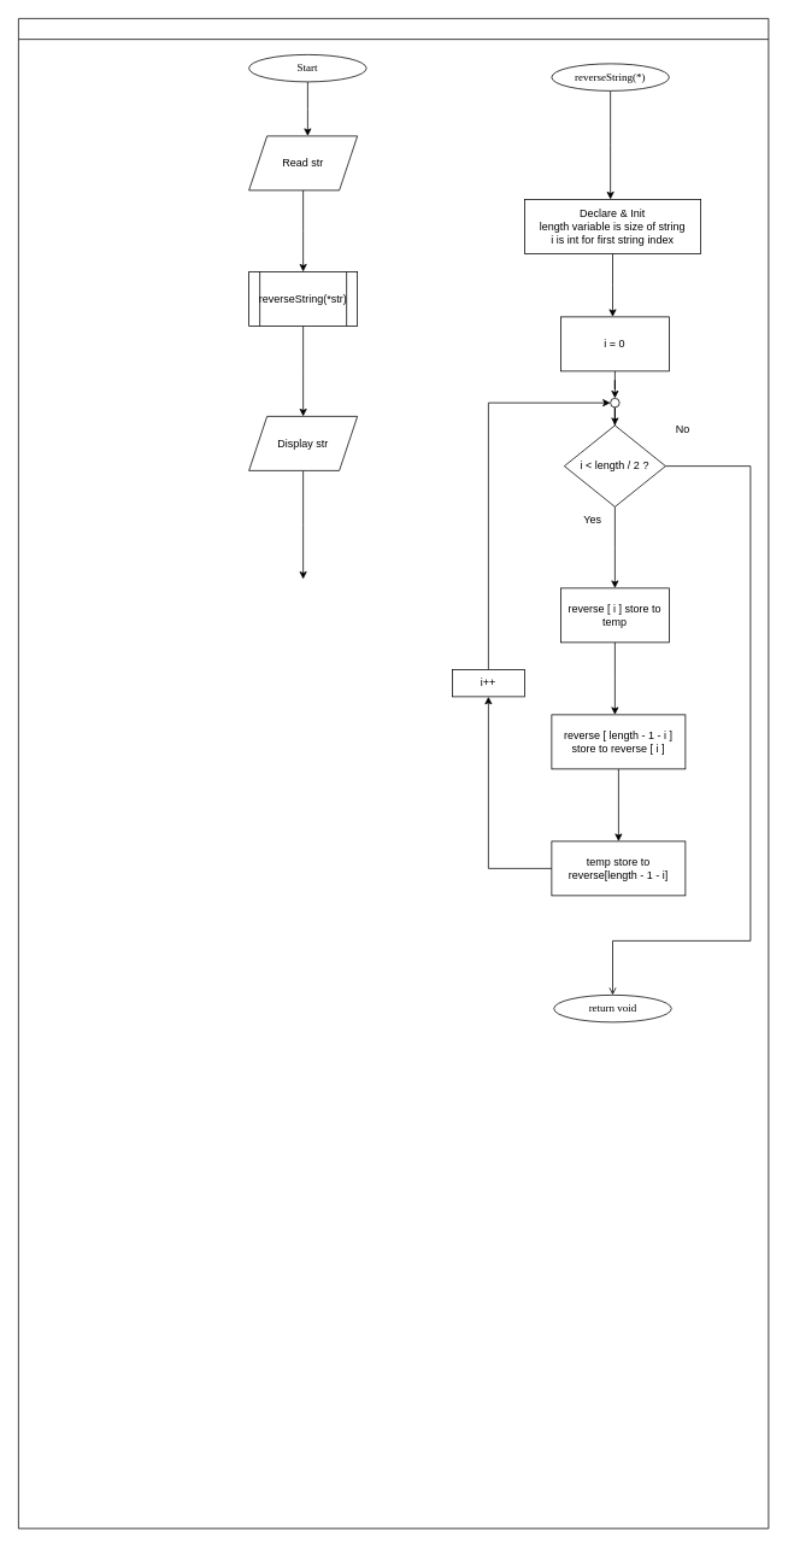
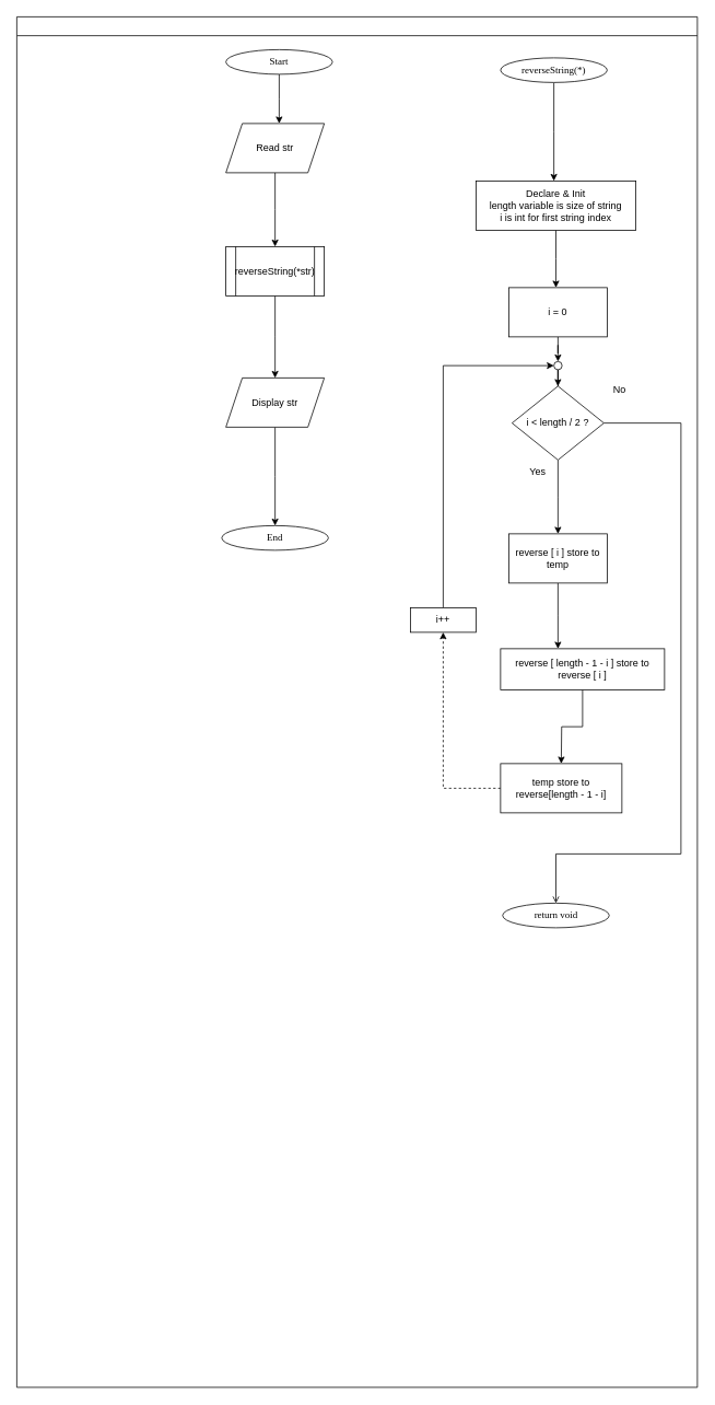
+ <mxCell id="5" value="&lt;font data-font-src=&quot;https://fonts.googleapis.com/css?family=Sarabun&quot; face=&quot;Sarabun&quot;&gt;End&lt;/font&gt;" style="ellipse;whiteSpace=wrap;html=1;" parent="2" vertex="1"><mxGeometry x="250" y="620" width="130" height="30" as="geometry" /></mxCell>
- <mxCell id="24" value="reverse [ length - 1 - i ] store to reverse [ i ]" style="rounded=0;whiteSpace=wrap;html=1;" vertex="1" parent="2"><mxGeometry x="590" y="770" width="148" height="60" as="geometry" /></mxCell>
+ <mxCell id="24" value="reverse [ length - 1 - i ] store to reverse [ i ]" style="rounded=0;whiteSpace=wrap;html=1;" vertex="1" parent="2"><mxGeometry x="590" y="770" width="200" height="50" as="geometry" /></mxCell>
- <mxCell id="25" style="edgeStyle=orthogonalEdgeStyle;rounded=0;orthogonalLoop=1;jettySize=auto;html=1;" edge="1" parent="2" source="26" target="28"><mxGeometry relative="1" as="geometry"><mxPoint x="540" y="840" as="targetPoint" /></mxGeometry></mxCell>
+ <mxCell id="25" style="edgeStyle=orthogonalEdgeStyle;rounded=0;orthogonalLoop=1;jettySize=auto;html=1;dashed=1;" edge="1" parent="2" source="26" target="28"><mxGeometry relative="1" as="geometry"><mxPoint x="540" y="840" as="targetPoint" /></mxGeometry></mxCell>
